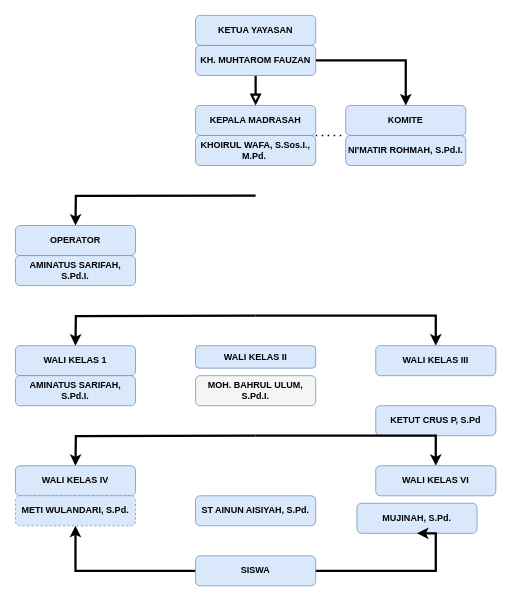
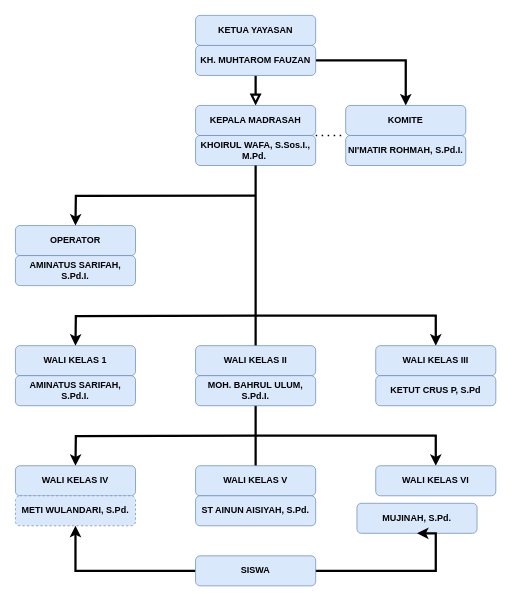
+ <mxCell id="11" value="" style="edgeStyle=orthogonalEdgeStyle;rounded=0;orthogonalLoop=1;jettySize=auto;html=1;strokeWidth=3;exitX=0.5;exitY=1;exitDx=0;exitDy=0;" edge="1" parent="1" source="7" target="26"><mxGeometry relative="1" as="geometry"><mxPoint x="370" y="350" as="sourcePoint" /><mxPoint x="340" y="740" as="targetPoint" /></mxGeometry></mxCell>
- <mxCell id="21" value="&lt;b&gt;WALI KELAS II&lt;/b&gt;" style="rounded=1;whiteSpace=wrap;html=1;fillColor=#dae8fc;strokeColor=#6c8ebf;" vertex="1" parent="1"><mxGeometry x="260" y="460" width="160" height="30" as="geometry" /></mxCell>
+ <mxCell id="21" value="&lt;b&gt;WALI KELAS II&lt;/b&gt;" style="rounded=1;whiteSpace=wrap;html=1;fillColor=#dae8fc;strokeColor=#6c8ebf;" vertex="1" parent="1"><mxGeometry x="260" y="460" width="160" height="40" as="geometry" /></mxCell>
- <mxCell id="22" value="&lt;b&gt;MOH. BAHRUL ULUM, S.Pd.I.&lt;/b&gt;" style="rounded=1;whiteSpace=wrap;html=1;fillColor=#f5f5f5;strokeColor=#6c8ebf;" vertex="1" parent="1"><mxGeometry x="260" y="500" width="160" height="40" as="geometry" /></mxCell>
+ <mxCell id="22" value="&lt;b&gt;MOH. BAHRUL ULUM, S.Pd.I.&lt;/b&gt;" style="rounded=1;whiteSpace=wrap;html=1;fillColor=#dae8fc;strokeColor=#6c8ebf;" vertex="1" parent="1"><mxGeometry x="260" y="500" width="160" height="40" as="geometry" /></mxCell>
- <mxCell id="20" value="&lt;b&gt;KETUT CRUS P, S.Pd&lt;/b&gt;" style="rounded=1;whiteSpace=wrap;html=1;fillColor=#dae8fc;strokeColor=#6c8ebf;" vertex="1" parent="1"><mxGeometry x="500" y="540" width="160" height="40" as="geometry" /></mxCell>
+ <mxCell id="20" value="&lt;b&gt;KETUT CRUS P, S.Pd&lt;/b&gt;" style="rounded=1;whiteSpace=wrap;html=1;fillColor=#dae8fc;strokeColor=#6c8ebf;" vertex="1" parent="1"><mxGeometry x="500" y="500" width="160" height="40" as="geometry" /></mxCell>
+ <mxCell id="25" value="&lt;b&gt;WALI KELAS V&lt;/b&gt;" style="rounded=1;whiteSpace=wrap;html=1;fillColor=#dae8fc;strokeColor=#6c8ebf;" vertex="1" parent="1"><mxGeometry x="260" y="620" width="160" height="40" as="geometry" /></mxCell>
